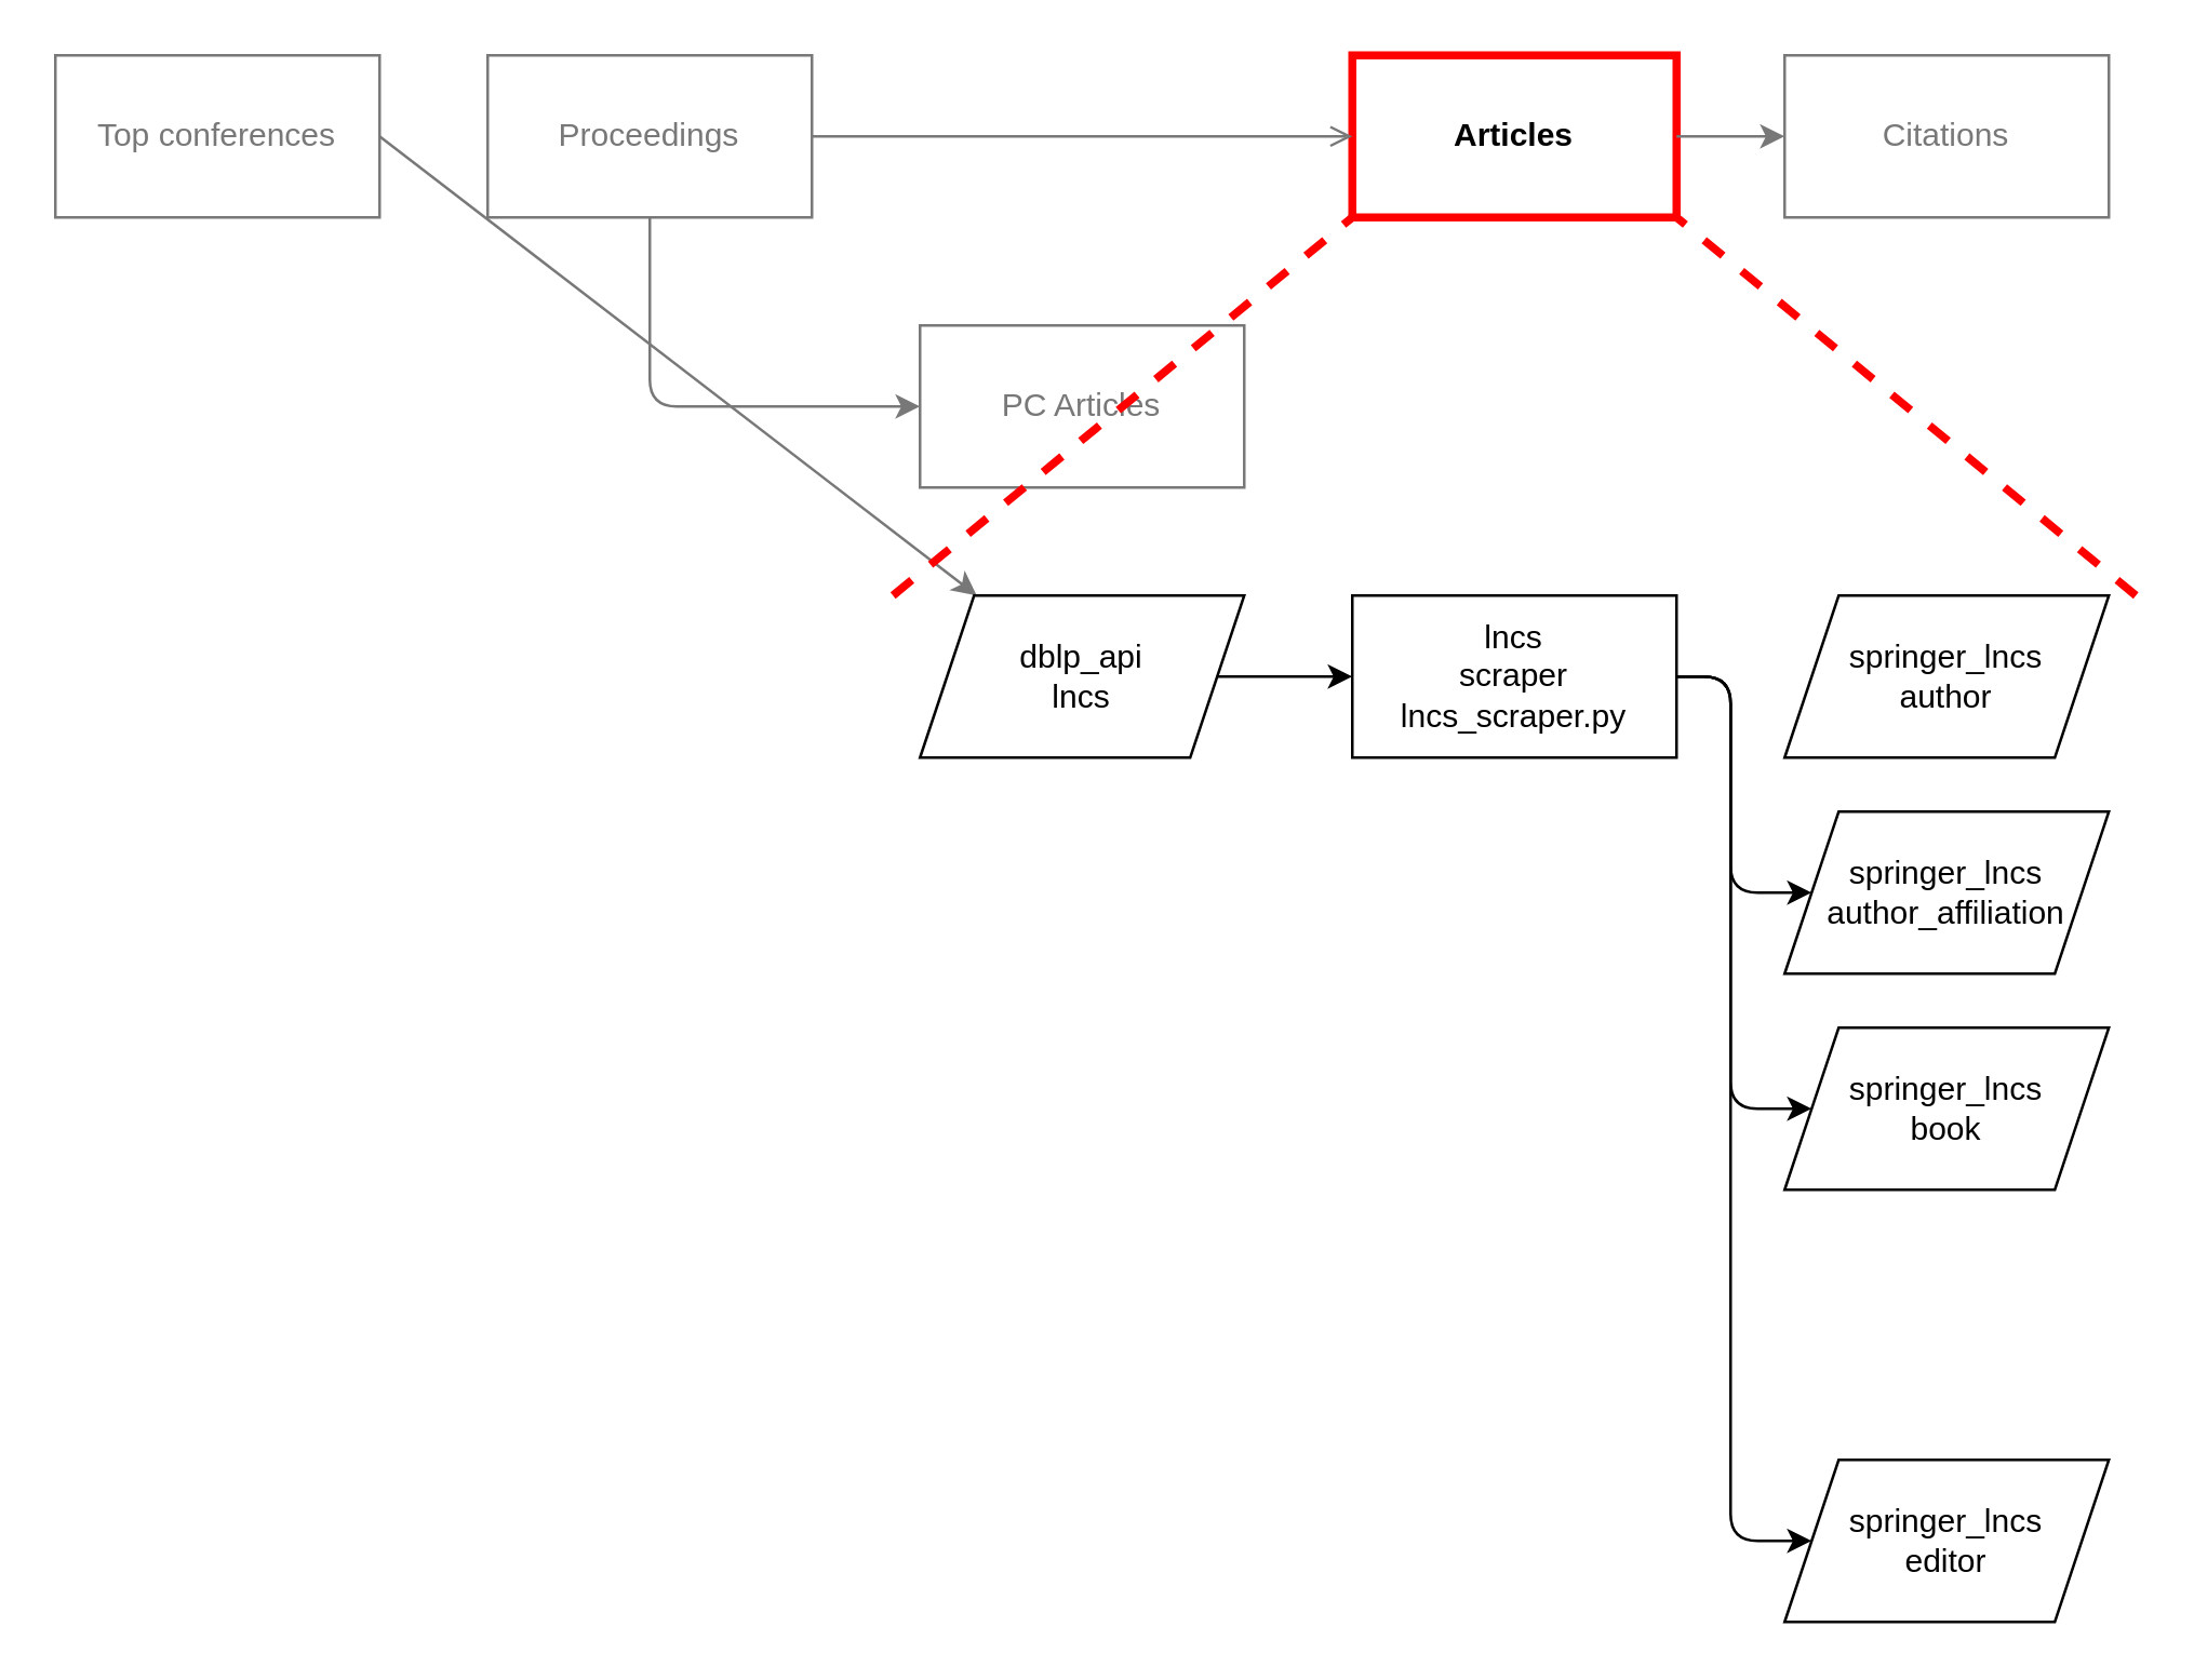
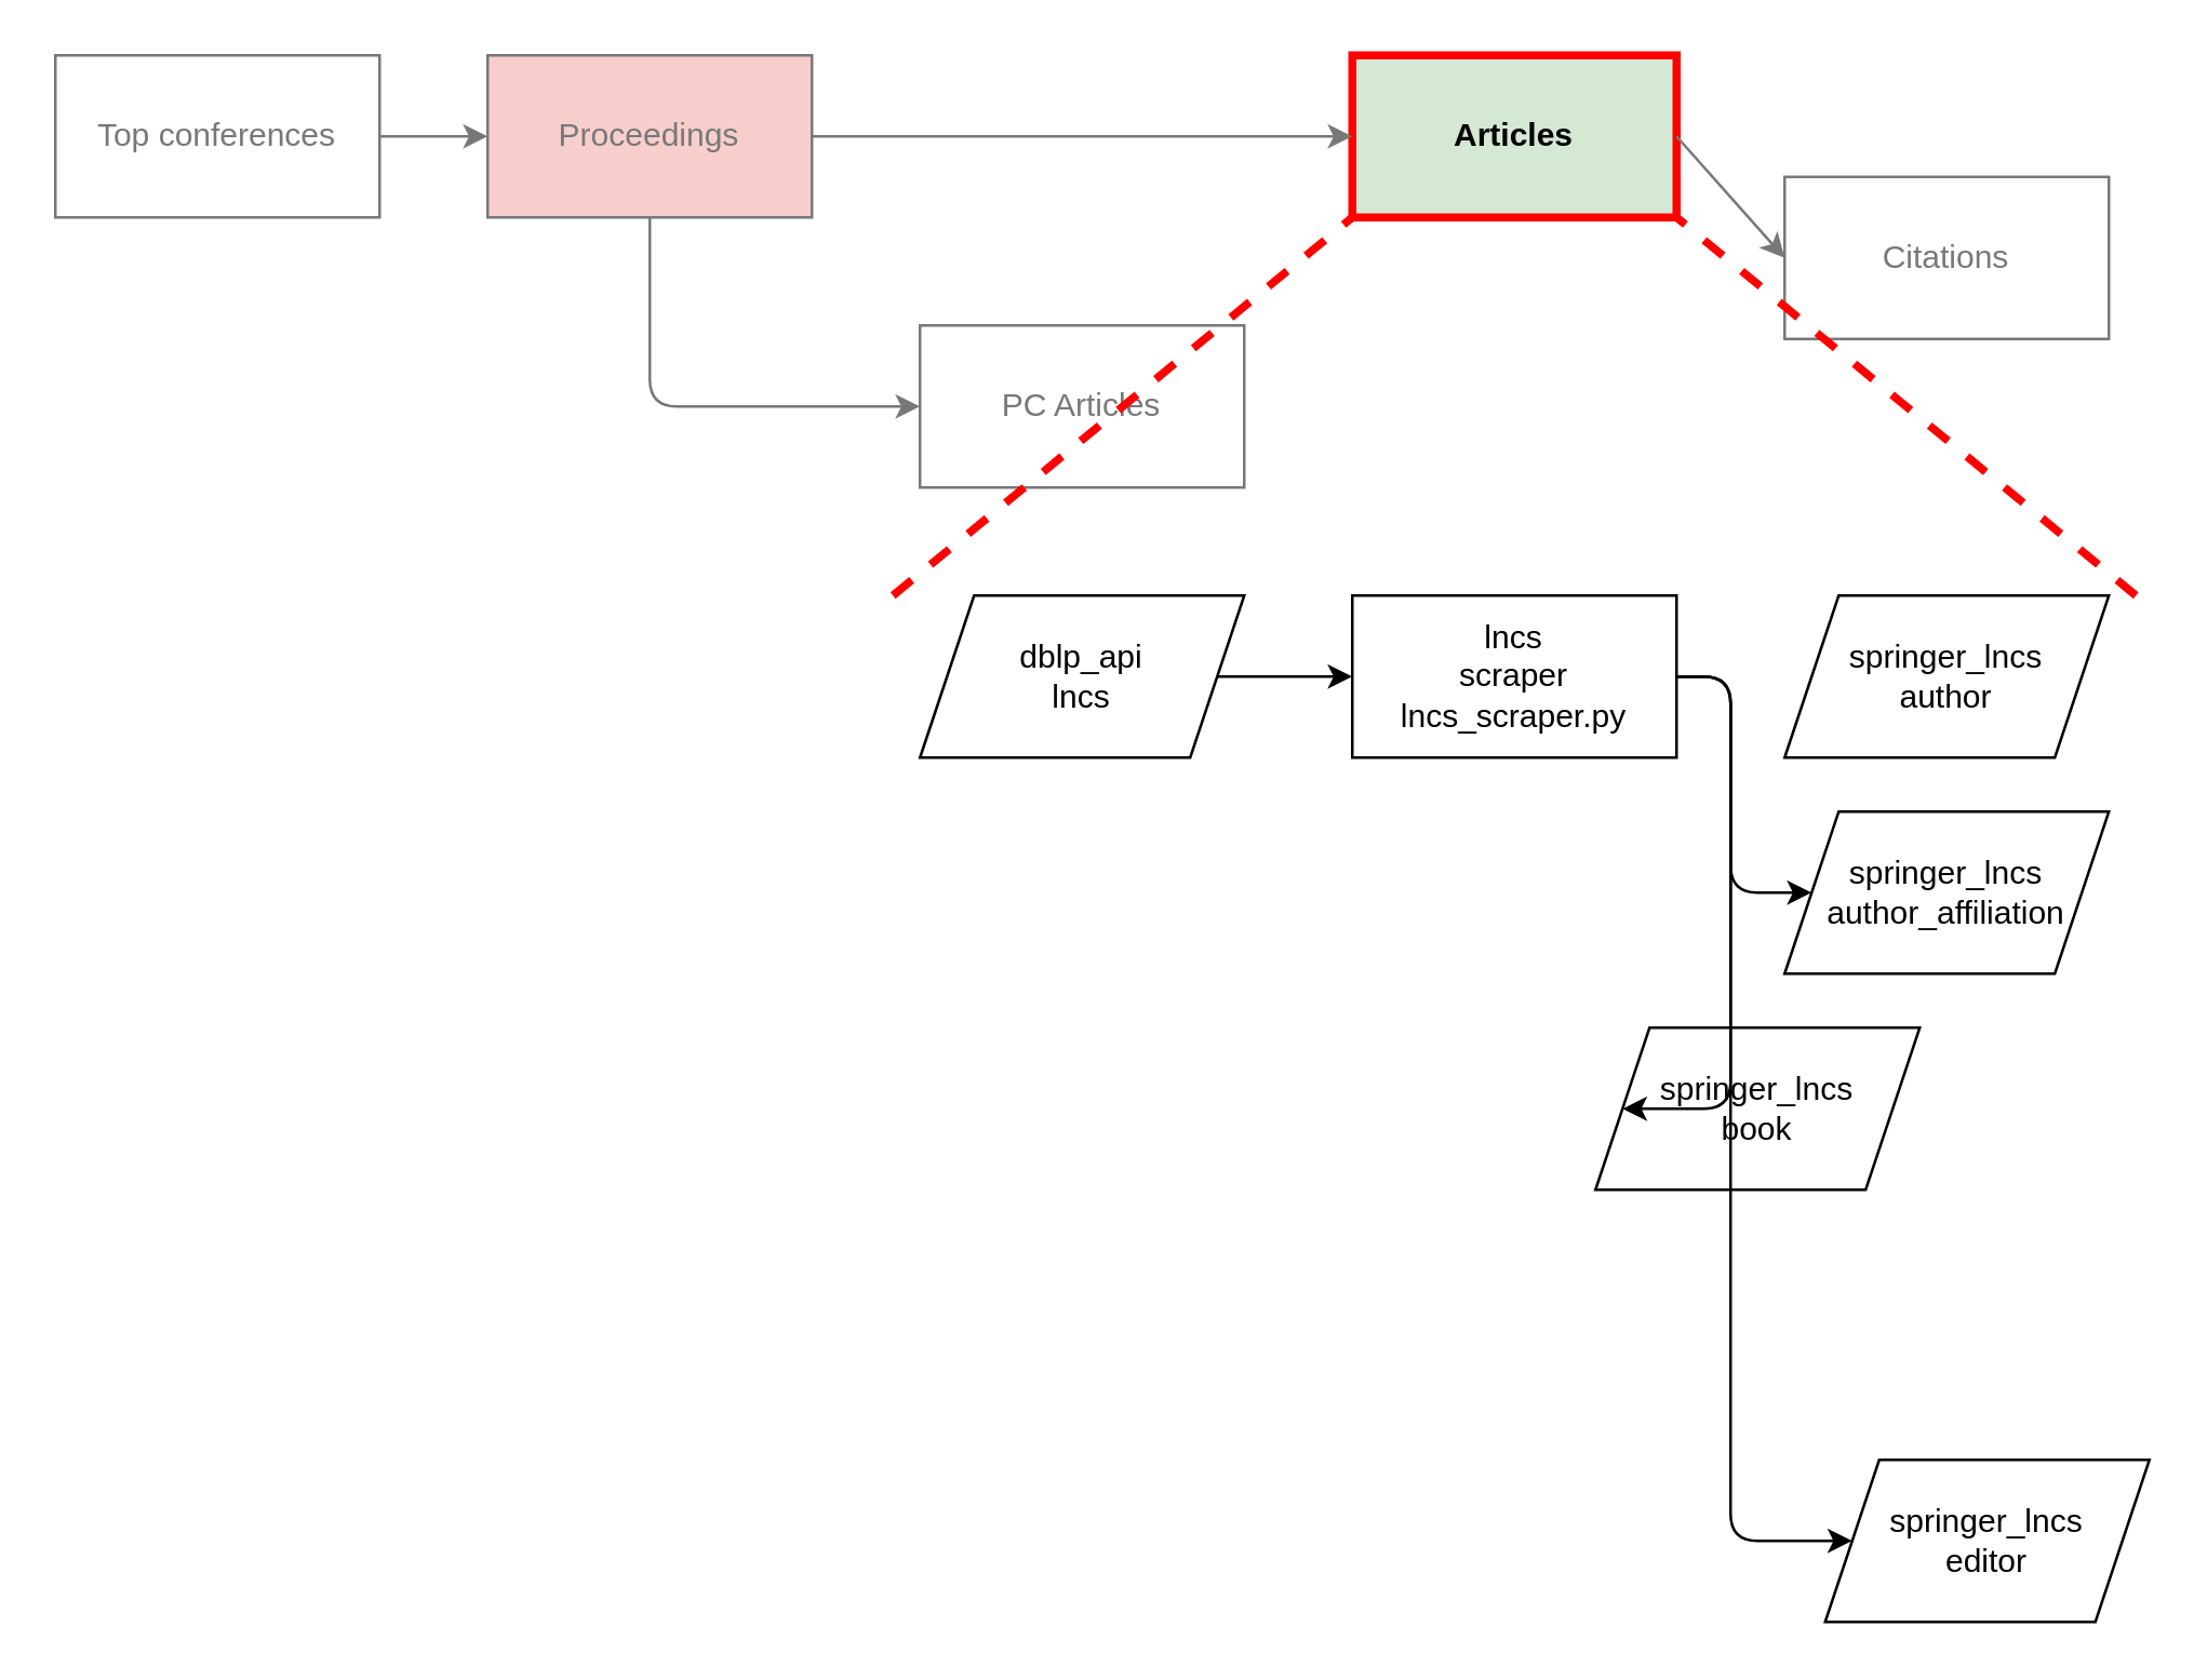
- <mxCell id="3" value="Proceedings" style="rounded=0;whiteSpace=wrap;html=1;strokeColor=#787878;fontColor=#787878;" parent="1" vertex="1"><mxGeometry x="180" y="20" width="120" height="60" as="geometry" /></mxCell>
+ <mxCell id="3" value="Proceedings" style="rounded=0;whiteSpace=wrap;html=1;strokeColor=#787878;fontColor=#787878;fillColor=#f8cecc;" parent="1" vertex="1"><mxGeometry x="180" y="20" width="120" height="60" as="geometry" /></mxCell>
- <mxCell id="9" value="" style="endArrow=open;html=1;exitX=1;exitY=0.5;exitDx=0;exitDy=0;entryX=0;entryY=0.5;entryDx=0;entryDy=0;strokeColor=#787878;fontColor=#787878;" parent="1" source="3" target="4" edge="1"><mxGeometry width="50" height="50" relative="1" as="geometry"><mxPoint x="250" y="90" as="sourcePoint" /><mxPoint x="250" y="150" as="targetPoint" /></mxGeometry></mxCell>
+ <mxCell id="9" value="" style="endArrow=classic;html=1;exitX=1;exitY=0.5;exitDx=0;exitDy=0;entryX=0;entryY=0.5;entryDx=0;entryDy=0;strokeColor=#787878;fontColor=#787878;" parent="1" source="3" target="4" edge="1"><mxGeometry width="50" height="50" relative="1" as="geometry"><mxPoint x="250" y="90" as="sourcePoint" /><mxPoint x="250" y="150" as="targetPoint" /></mxGeometry></mxCell>
- <mxCell id="4" value="Articles" style="rounded=0;whiteSpace=wrap;html=1;fontStyle=1;strokeColor=#FF0000;strokeWidth=3;" parent="1" vertex="1"><mxGeometry x="500" y="20" width="120" height="60" as="geometry" /></mxCell>
+ <mxCell id="4" value="Articles" style="rounded=0;whiteSpace=wrap;html=1;fontStyle=1;strokeColor=#FF0000;strokeWidth=3;fillColor=#d5e8d4;" parent="1" vertex="1"><mxGeometry x="500" y="20" width="120" height="60" as="geometry" /></mxCell>
- <mxCell id="7" value="Citations" style="rounded=0;whiteSpace=wrap;html=1;strokeColor=#787878;fontColor=#787878;" parent="1" vertex="1"><mxGeometry x="660" y="20" width="120" height="60" as="geometry" /></mxCell>
+ <mxCell id="7" value="Citations" style="rounded=0;whiteSpace=wrap;html=1;strokeColor=#787878;fontColor=#787878;" parent="1" vertex="1"><mxGeometry x="660" y="65" width="120" height="60" as="geometry" /></mxCell>
- <mxCell id="8" value="" style="endArrow=classic;html=1;exitX=1;exitY=0.5;exitDx=0;exitDy=0;strokeColor=#787878;fontColor=#787878;" parent="1" source="2" target="11" edge="1"><mxGeometry width="50" height="50" relative="1" as="geometry"><mxPoint x="440" y="340" as="sourcePoint" /><mxPoint x="490" y="290" as="targetPoint" /></mxGeometry></mxCell>
+ <mxCell id="8" value="" style="endArrow=classic;html=1;exitX=1;exitY=0.5;exitDx=0;exitDy=0;entryX=0;entryY=0.5;entryDx=0;entryDy=0;strokeColor=#787878;fontColor=#787878;" parent="1" source="2" target="3" edge="1"><mxGeometry width="50" height="50" relative="1" as="geometry"><mxPoint x="440" y="340" as="sourcePoint" /><mxPoint x="490" y="290" as="targetPoint" /></mxGeometry></mxCell>
- <mxCell id="16" value="springer_lncs&lt;br&gt;book" style="shape=parallelogram;perimeter=parallelogramPerimeter;whiteSpace=wrap;html=1;fixedSize=1;" vertex="1" parent="1"><mxGeometry x="660" y="380" width="120" height="60" as="geometry" /></mxCell>
+ <mxCell id="16" value="springer_lncs&lt;br&gt;book" style="shape=parallelogram;perimeter=parallelogramPerimeter;whiteSpace=wrap;html=1;fixedSize=1;" vertex="1" parent="1"><mxGeometry x="590" y="380" width="120" height="60" as="geometry" /></mxCell>
- <mxCell id="17" value="springer_lncs&lt;br&gt;editor" style="shape=parallelogram;perimeter=parallelogramPerimeter;whiteSpace=wrap;html=1;fixedSize=1;" vertex="1" parent="1"><mxGeometry x="660" y="540" width="120" height="60" as="geometry" /></mxCell>
+ <mxCell id="17" value="springer_lncs&lt;br&gt;editor" style="shape=parallelogram;perimeter=parallelogramPerimeter;whiteSpace=wrap;html=1;fixedSize=1;" vertex="1" parent="1"><mxGeometry x="675" y="540" width="120" height="60" as="geometry" /></mxCell>
